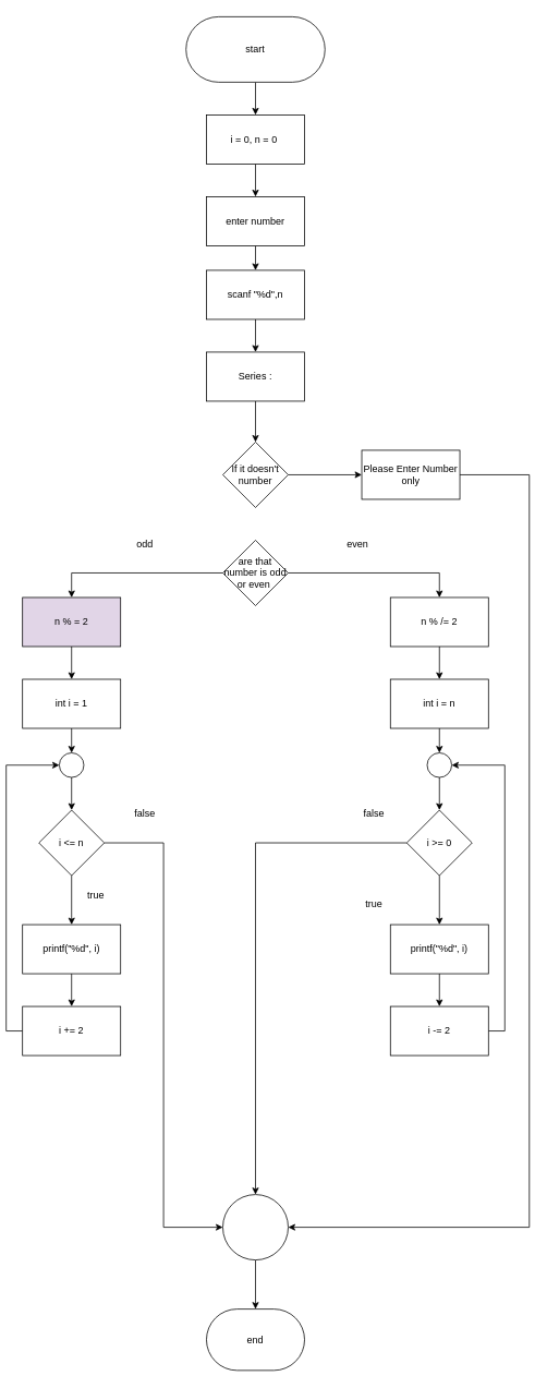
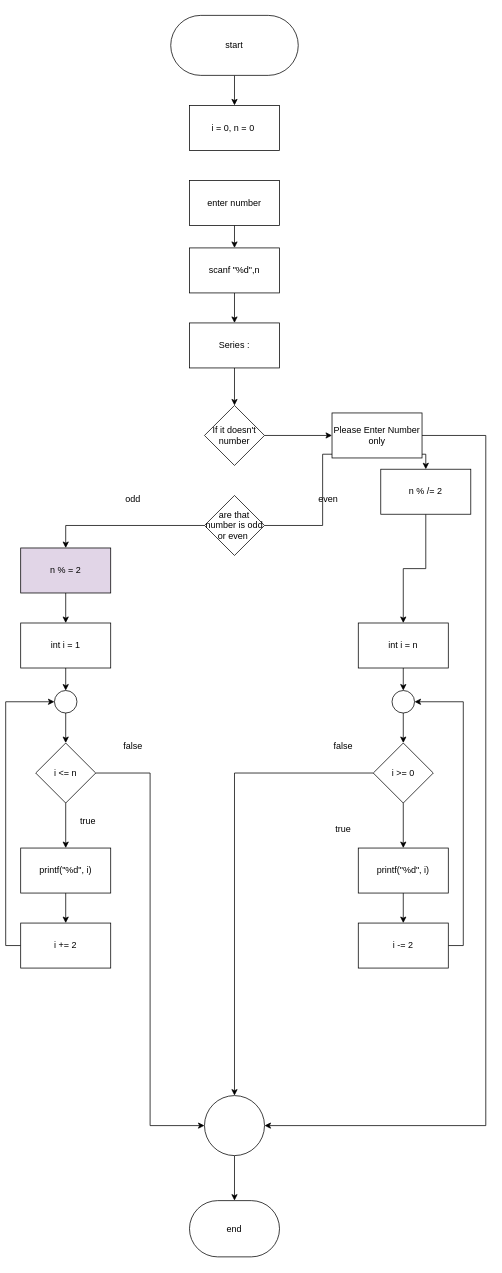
- <mxCell id="9" style="edgeStyle=orthogonalEdgeStyle;rounded=0;orthogonalLoop=1;jettySize=auto;html=1;exitX=0.5;exitY=1;exitDx=0;exitDy=0;entryX=0.5;entryY=0;entryDx=0;entryDy=0;" edge="1" parent="1" source="10" target="14"><mxGeometry relative="1" as="geometry" /></mxCell>
- <mxCell id="24" value="n % /= 2" style="rounded=0;whiteSpace=wrap;html=1;" vertex="1" parent="1"><mxGeometry x="470" y="730" width="120" height="60" as="geometry" /></mxCell>
+ <mxCell id="24" value="n % /= 2" style="rounded=0;whiteSpace=wrap;html=1;" vertex="1" parent="1"><mxGeometry x="500" y="625" width="120" height="60" as="geometry" /></mxCell>
